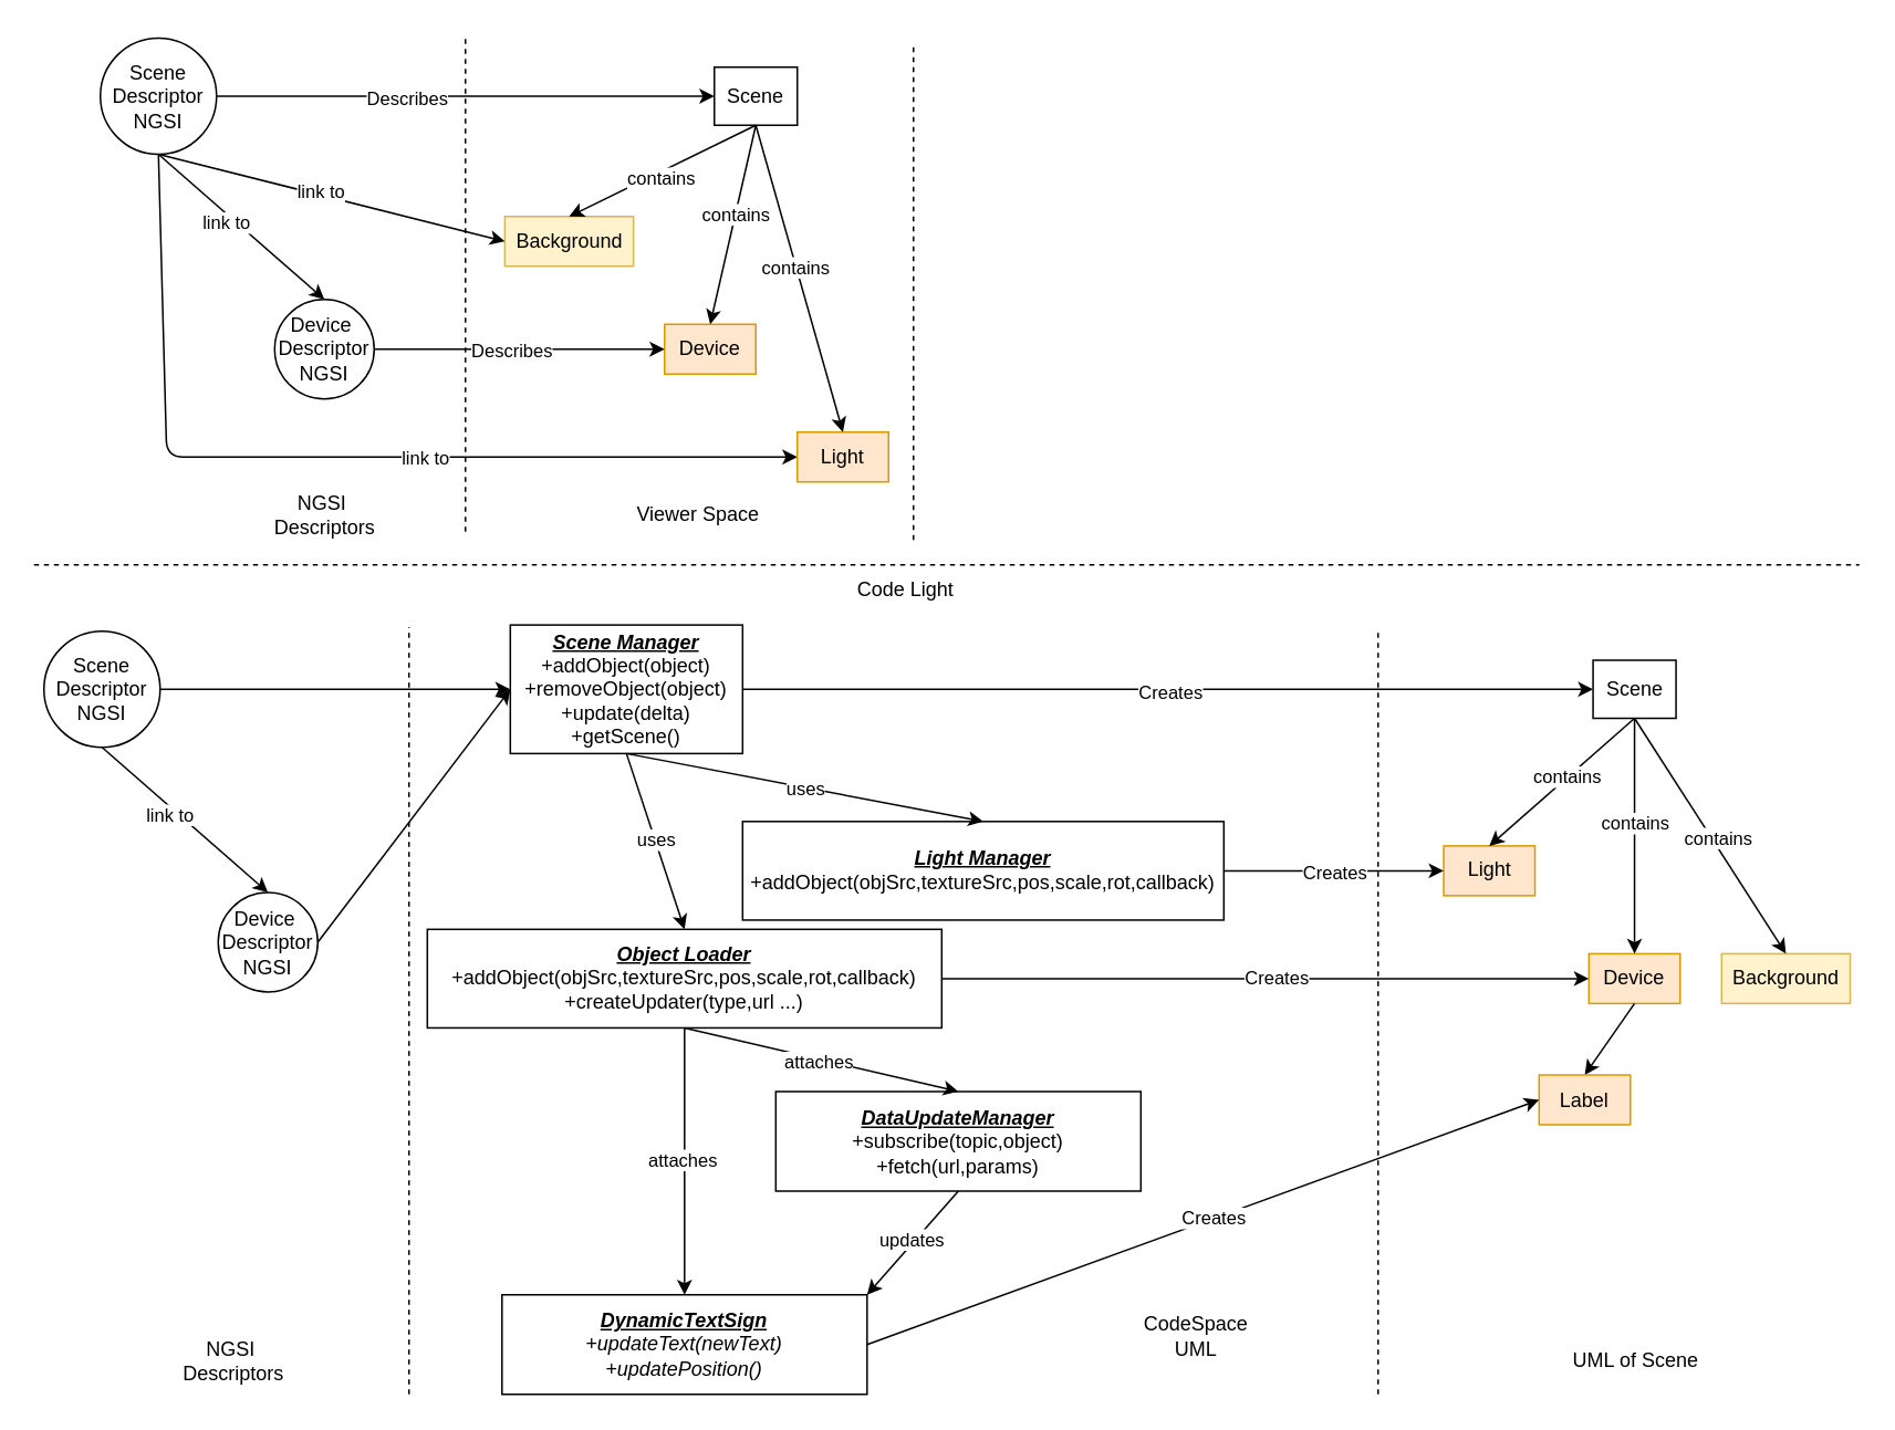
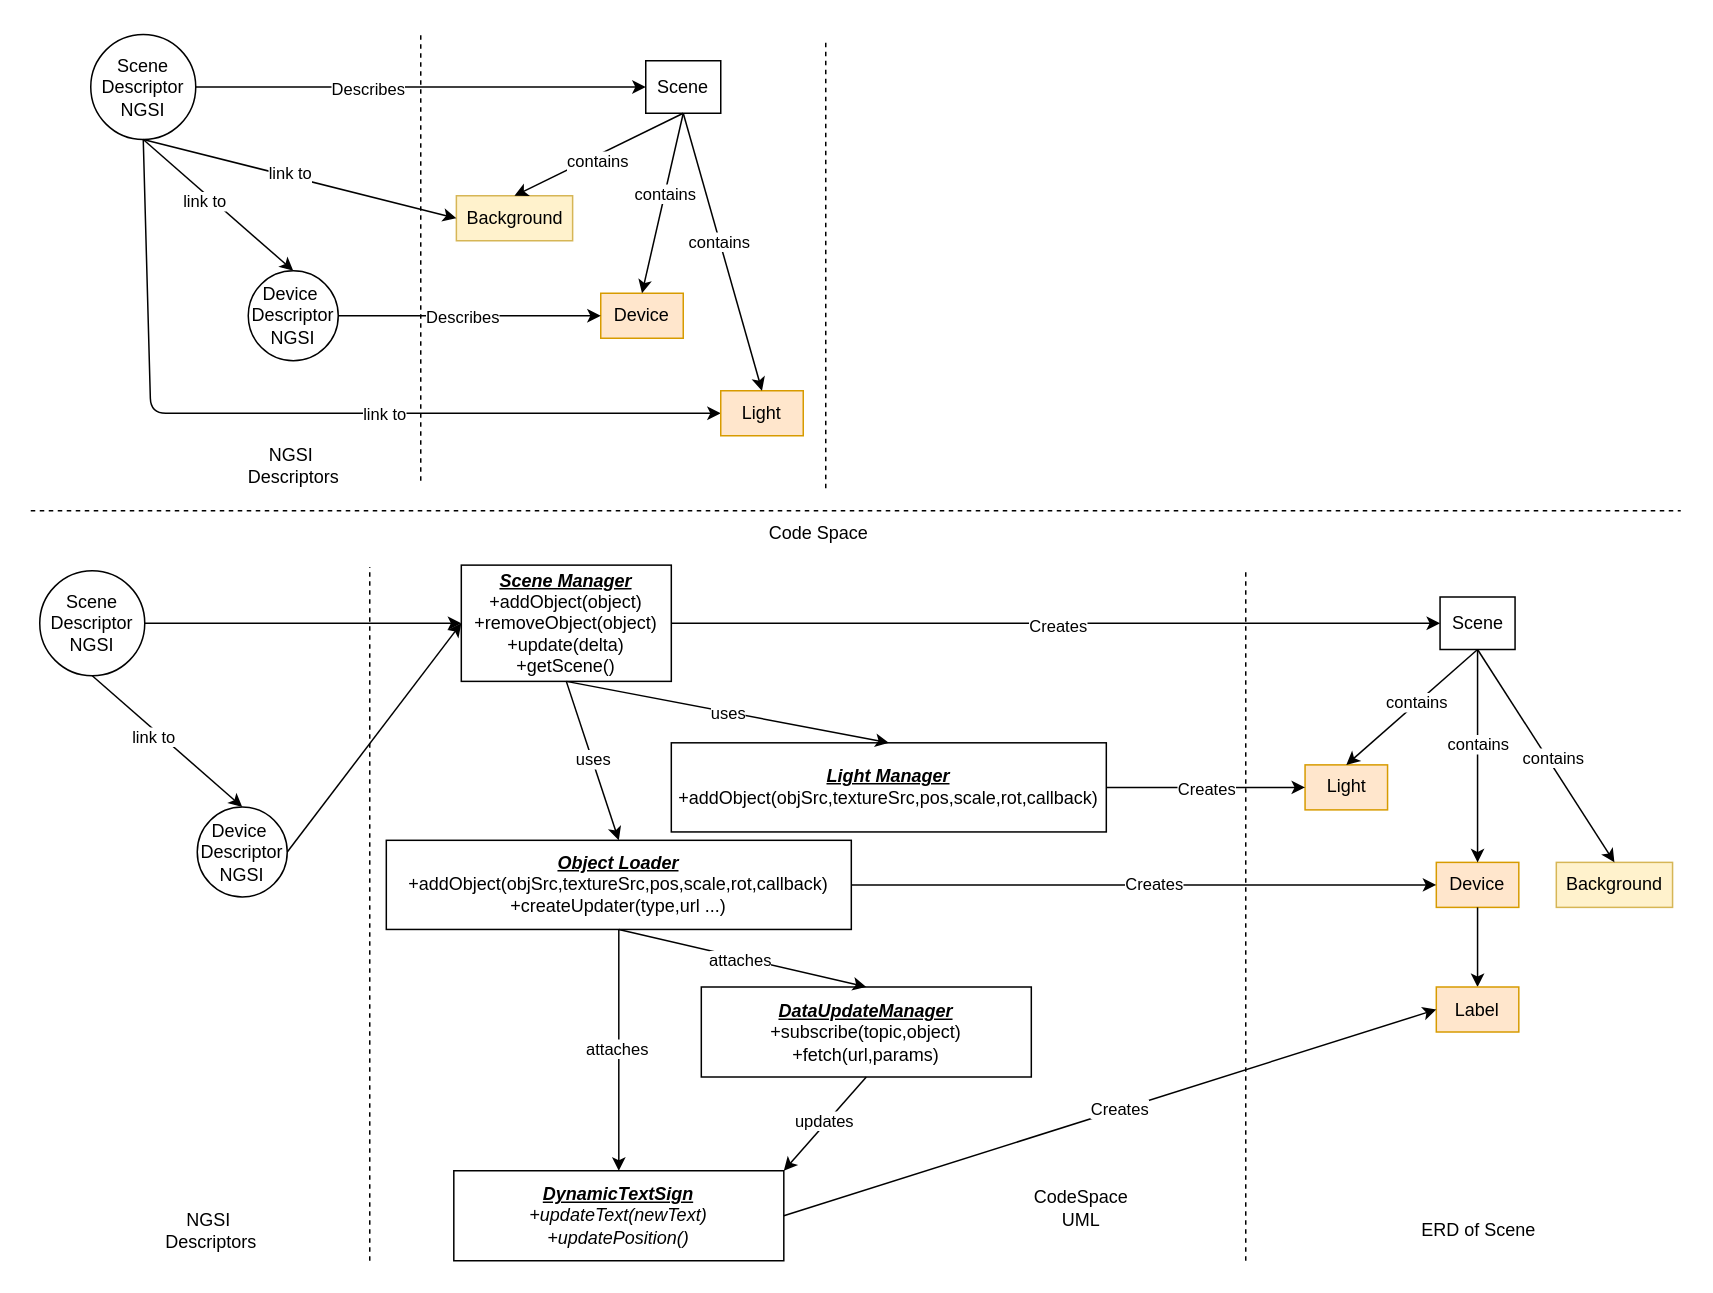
- <mxCell id="20" value="Viewer Space" style="text;html=1;align=center;verticalAlign=middle;resizable=0;points=[];autosize=1;strokeColor=none;fillColor=none;" vertex="1" parent="1"><mxGeometry x="370" y="295" width="100" height="30" as="geometry" /></mxCell>
- <mxCell id="28" value="Code Light" style="text;html=1;align=center;verticalAlign=middle;resizable=0;points=[];autosize=1;strokeColor=none;fillColor=none;" vertex="1" parent="1"><mxGeometry x="500" y="340" width="90" height="30" as="geometry" /></mxCell>
+ <mxCell id="28" value="Code Space" style="text;html=1;align=center;verticalAlign=middle;resizable=0;points=[];autosize=1;strokeColor=none;fillColor=none;" vertex="1" parent="1"><mxGeometry x="500" y="340" width="90" height="30" as="geometry" /></mxCell>
- <mxCell id="65" value="Label" style="rounded=0;whiteSpace=wrap;html=1;fillColor=#ffe6cc;strokeColor=#d79b00;" vertex="1" parent="1"><mxGeometry x="927.04" y="647.5" width="55" height="30" as="geometry" /></mxCell>
+ <mxCell id="65" value="Label" style="rounded=0;whiteSpace=wrap;html=1;fillColor=#ffe6cc;strokeColor=#d79b00;" vertex="1" parent="1"><mxGeometry x="957.04" y="657.5" width="55" height="30" as="geometry" /></mxCell>
- <mxCell id="75" value="UML of Scene" style="text;html=1;align=center;verticalAlign=middle;resizable=0;points=[];autosize=1;strokeColor=none;fillColor=none;" vertex="1" parent="1"><mxGeometry x="935" y="805" width="100" height="30" as="geometry" /></mxCell>
+ <mxCell id="75" value="ERD of Scene" style="text;html=1;align=center;verticalAlign=middle;resizable=0;points=[];autosize=1;strokeColor=none;fillColor=none;" vertex="1" parent="1"><mxGeometry x="935" y="805" width="100" height="30" as="geometry" /></mxCell>
